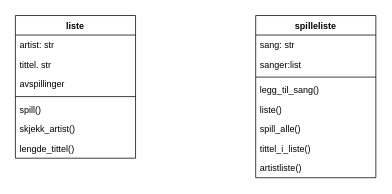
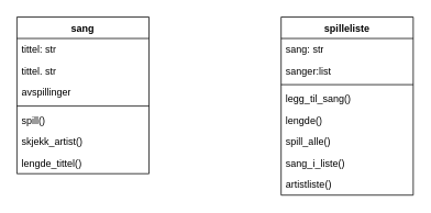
- <mxCell id="2" value="liste" style="swimlane;fontStyle=1;align=center;verticalAlign=top;childLayout=stackLayout;horizontal=1;startSize=26;horizontalStack=0;resizeParent=1;resizeParentMax=0;resizeLast=0;collapsible=1;marginBottom=0;whiteSpace=wrap;html=1;" vertex="1" parent="1"><mxGeometry x="20" y="20" width="160" height="190" as="geometry" /></mxCell>
+ <mxCell id="2" value="sang" style="swimlane;fontStyle=1;align=center;verticalAlign=top;childLayout=stackLayout;horizontal=1;startSize=26;horizontalStack=0;resizeParent=1;resizeParentMax=0;resizeLast=0;collapsible=1;marginBottom=0;whiteSpace=wrap;html=1;" vertex="1" parent="1"><mxGeometry x="20" y="20" width="160" height="190" as="geometry" /></mxCell>
- <mxCell id="3" value="artist: str" style="text;strokeColor=none;fillColor=none;align=left;verticalAlign=top;spacingLeft=4;spacingRight=4;overflow=hidden;rotatable=0;points=[[0,0.5],[1,0.5]];portConstraint=eastwest;whiteSpace=wrap;html=1;" vertex="1" parent="2"><mxGeometry y="26" width="160" height="26" as="geometry" /></mxCell>
+ <mxCell id="3" value="tittel: str" style="text;strokeColor=none;fillColor=none;align=left;verticalAlign=top;spacingLeft=4;spacingRight=4;overflow=hidden;rotatable=0;points=[[0,0.5],[1,0.5]];portConstraint=eastwest;whiteSpace=wrap;html=1;" vertex="1" parent="2"><mxGeometry y="26" width="160" height="26" as="geometry" /></mxCell>
- <mxCell id="15" value="liste()" style="text;strokeColor=none;fillColor=none;align=left;verticalAlign=top;spacingLeft=4;spacingRight=4;overflow=hidden;rotatable=0;points=[[0,0.5],[1,0.5]];portConstraint=eastwest;whiteSpace=wrap;html=1;" vertex="1" parent="10"><mxGeometry y="112" width="160" height="26" as="geometry" /></mxCell>
+ <mxCell id="15" value="lengde()" style="text;strokeColor=none;fillColor=none;align=left;verticalAlign=top;spacingLeft=4;spacingRight=4;overflow=hidden;rotatable=0;points=[[0,0.5],[1,0.5]];portConstraint=eastwest;whiteSpace=wrap;html=1;" vertex="1" parent="10"><mxGeometry y="112" width="160" height="26" as="geometry" /></mxCell>
- <mxCell id="17" value="tittel_i_liste()" style="text;strokeColor=none;fillColor=none;align=left;verticalAlign=top;spacingLeft=4;spacingRight=4;overflow=hidden;rotatable=0;points=[[0,0.5],[1,0.5]];portConstraint=eastwest;whiteSpace=wrap;html=1;" vertex="1" parent="10"><mxGeometry y="164" width="160" height="26" as="geometry" /></mxCell>
+ <mxCell id="17" value="sang_i_liste()" style="text;strokeColor=none;fillColor=none;align=left;verticalAlign=top;spacingLeft=4;spacingRight=4;overflow=hidden;rotatable=0;points=[[0,0.5],[1,0.5]];portConstraint=eastwest;whiteSpace=wrap;html=1;" vertex="1" parent="10"><mxGeometry y="164" width="160" height="26" as="geometry" /></mxCell>
